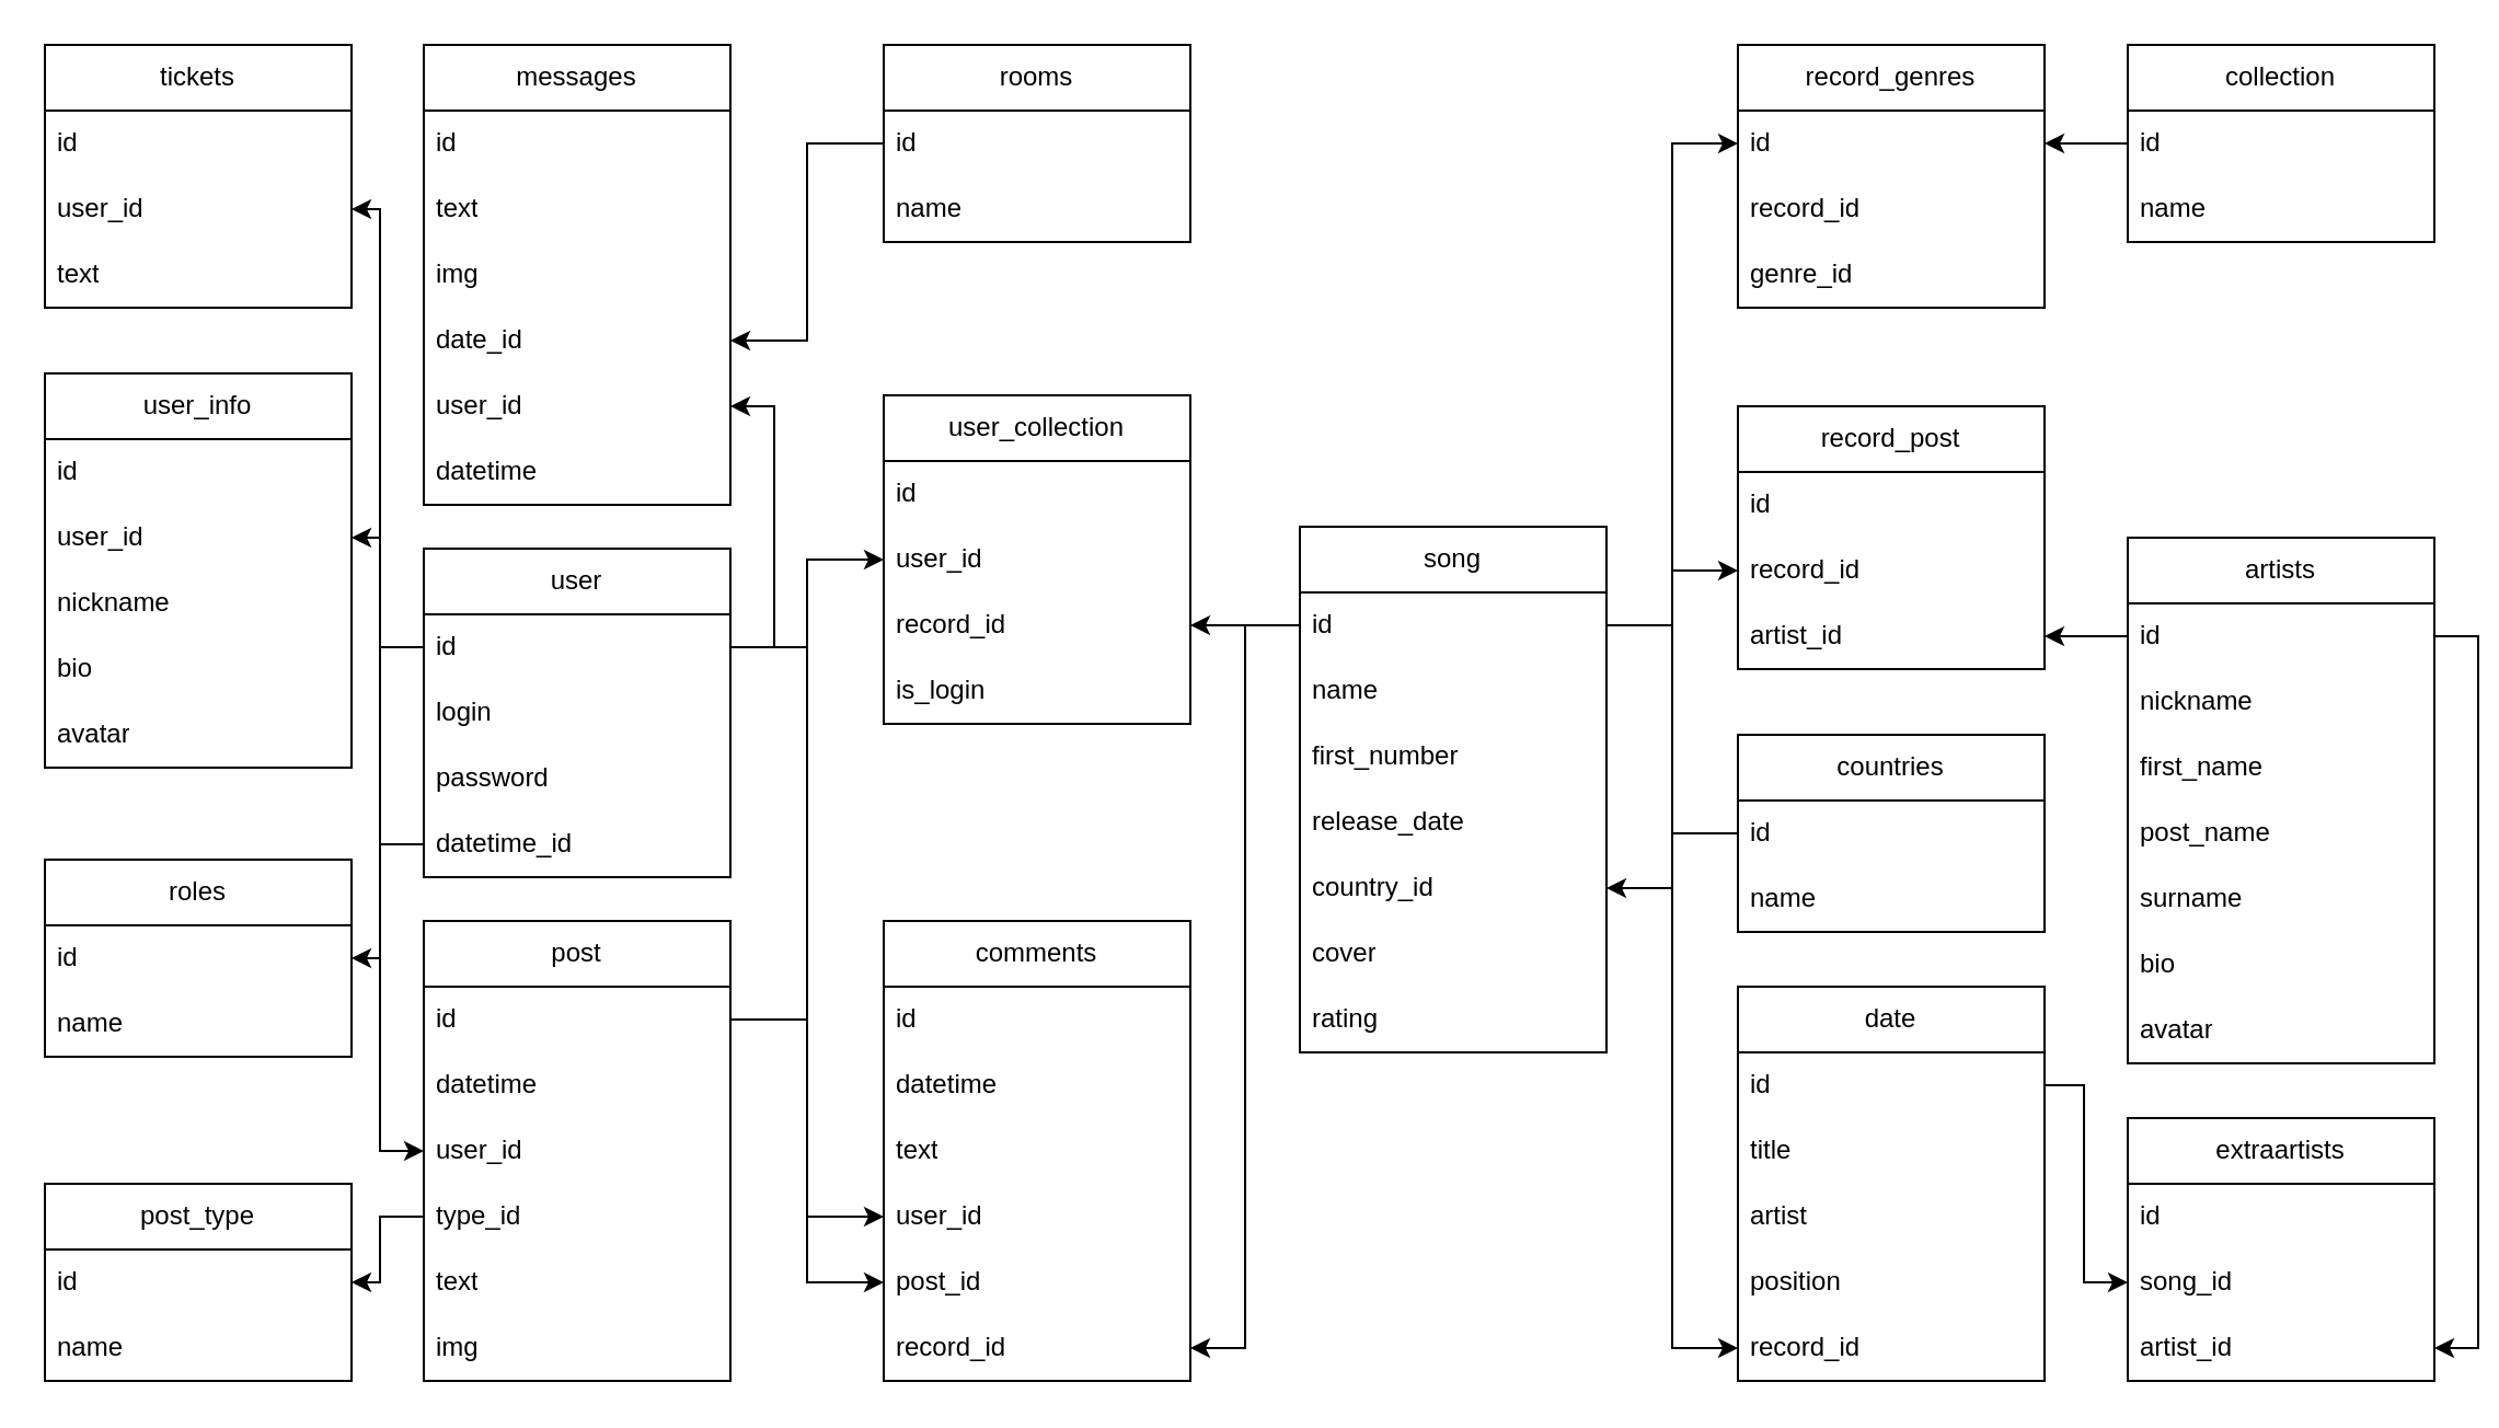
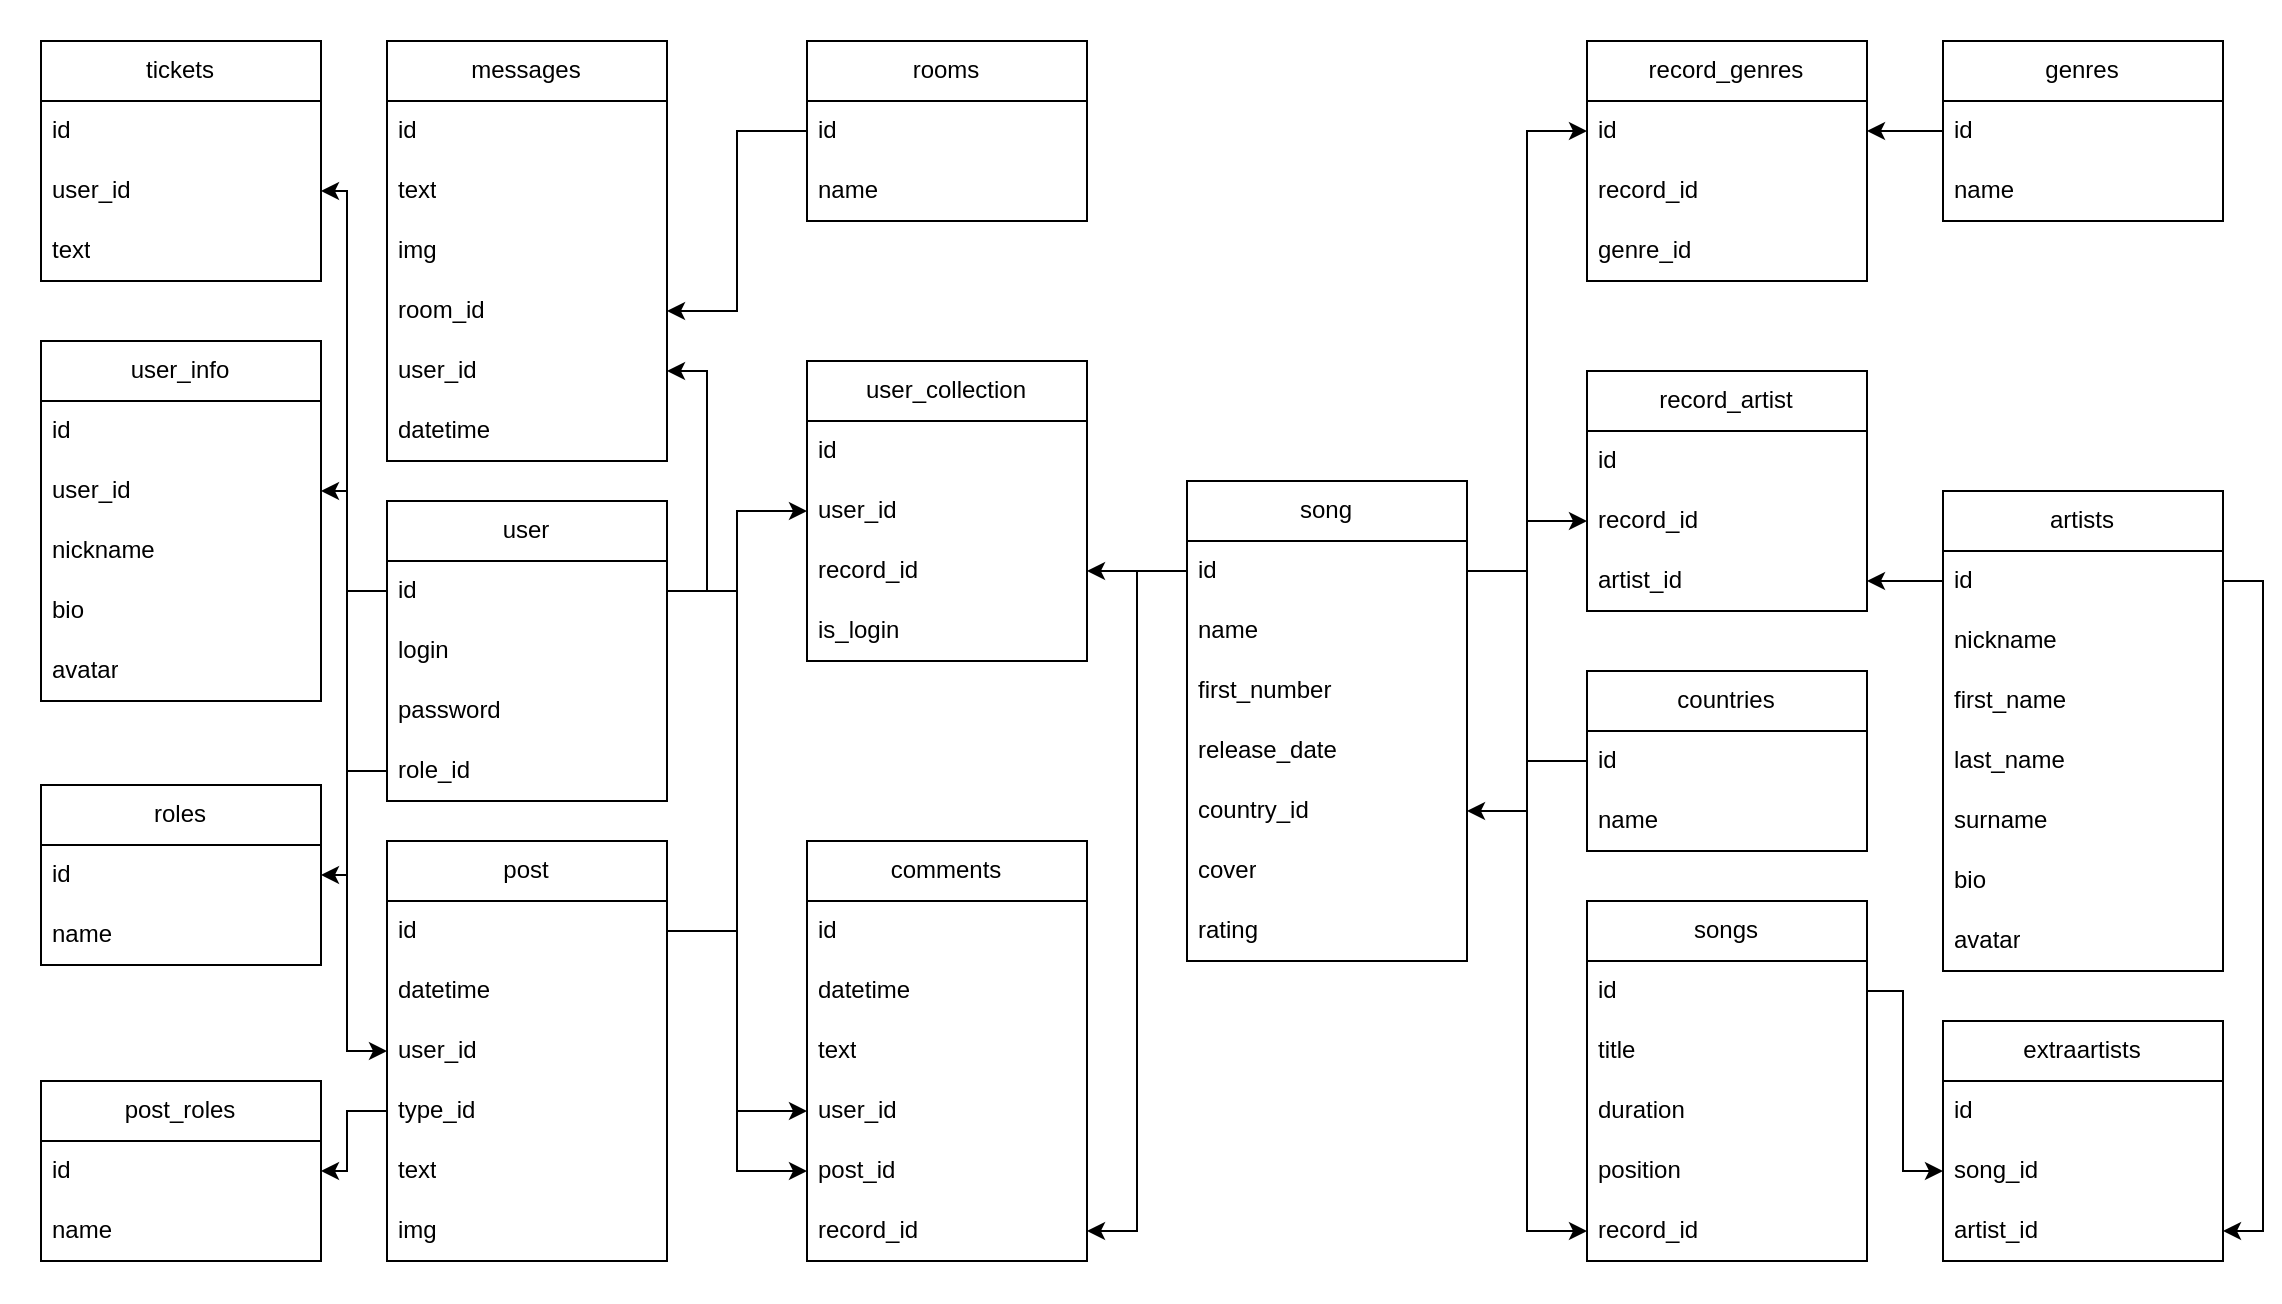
- <mxCell id="26" value="collection" style="swimlane;fontStyle=0;childLayout=stackLayout;horizontal=1;startSize=30;horizontalStack=0;resizeParent=1;resizeParentMax=0;resizeLast=0;collapsible=1;marginBottom=0;whiteSpace=wrap;html=1;" parent="1" vertex="1"><mxGeometry x="971" y="20" width="140" height="90" as="geometry" /></mxCell>
+ <mxCell id="26" value="genres" style="swimlane;fontStyle=0;childLayout=stackLayout;horizontal=1;startSize=30;horizontalStack=0;resizeParent=1;resizeParentMax=0;resizeLast=0;collapsible=1;marginBottom=0;whiteSpace=wrap;html=1;" parent="1" vertex="1"><mxGeometry x="971" y="20" width="140" height="90" as="geometry" /></mxCell>
- <mxCell id="94" value="date&lt;span style=&quot;background-color: initial;&quot;&gt;_id&lt;/span&gt;" style="text;strokeColor=none;fillColor=none;align=left;verticalAlign=middle;spacingLeft=4;spacingRight=4;overflow=hidden;points=[[0,0.5],[1,0.5]];portConstraint=eastwest;rotatable=0;whiteSpace=wrap;html=1;" vertex="1" parent="90"><mxGeometry y="120" width="140" height="30" as="geometry" /></mxCell>
+ <mxCell id="94" value="room&lt;span style=&quot;background-color: initial;&quot;&gt;_id&lt;/span&gt;" style="text;strokeColor=none;fillColor=none;align=left;verticalAlign=middle;spacingLeft=4;spacingRight=4;overflow=hidden;points=[[0,0.5],[1,0.5]];portConstraint=eastwest;rotatable=0;whiteSpace=wrap;html=1;" vertex="1" parent="90"><mxGeometry y="120" width="140" height="30" as="geometry" /></mxCell>
- <mxCell id="39" value="record_post" style="swimlane;fontStyle=0;childLayout=stackLayout;horizontal=1;startSize=30;horizontalStack=0;resizeParent=1;resizeParentMax=0;resizeLast=0;collapsible=1;marginBottom=0;whiteSpace=wrap;html=1;" parent="1" vertex="1"><mxGeometry x="793" y="185" width="140" height="120" as="geometry" /></mxCell>
+ <mxCell id="39" value="record_artist" style="swimlane;fontStyle=0;childLayout=stackLayout;horizontal=1;startSize=30;horizontalStack=0;resizeParent=1;resizeParentMax=0;resizeLast=0;collapsible=1;marginBottom=0;whiteSpace=wrap;html=1;" parent="1" vertex="1"><mxGeometry x="793" y="185" width="140" height="120" as="geometry" /></mxCell>
- <mxCell id="22" value="post_name" style="text;strokeColor=none;fillColor=none;align=left;verticalAlign=middle;spacingLeft=4;spacingRight=4;overflow=hidden;points=[[0,0.5],[1,0.5]];portConstraint=eastwest;rotatable=0;whiteSpace=wrap;html=1;" parent="18" vertex="1"><mxGeometry y="120" width="140" height="30" as="geometry" /></mxCell>
+ <mxCell id="22" value="last_name" style="text;strokeColor=none;fillColor=none;align=left;verticalAlign=middle;spacingLeft=4;spacingRight=4;overflow=hidden;points=[[0,0.5],[1,0.5]];portConstraint=eastwest;rotatable=0;whiteSpace=wrap;html=1;" parent="18" vertex="1"><mxGeometry y="120" width="140" height="30" as="geometry" /></mxCell>
- <mxCell id="6" value="datetime_id" style="text;strokeColor=none;fillColor=none;align=left;verticalAlign=middle;spacingLeft=4;spacingRight=4;overflow=hidden;points=[[0,0.5],[1,0.5]];portConstraint=eastwest;rotatable=0;whiteSpace=wrap;html=1;" parent="2" vertex="1"><mxGeometry y="120" width="140" height="30" as="geometry" /></mxCell>
+ <mxCell id="6" value="role_id" style="text;strokeColor=none;fillColor=none;align=left;verticalAlign=middle;spacingLeft=4;spacingRight=4;overflow=hidden;points=[[0,0.5],[1,0.5]];portConstraint=eastwest;rotatable=0;whiteSpace=wrap;html=1;" parent="2" vertex="1"><mxGeometry y="120" width="140" height="30" as="geometry" /></mxCell>
- <mxCell id="45" value="date" style="swimlane;fontStyle=0;childLayout=stackLayout;horizontal=1;startSize=30;horizontalStack=0;resizeParent=1;resizeParentMax=0;resizeLast=0;collapsible=1;marginBottom=0;whiteSpace=wrap;html=1;" parent="1" vertex="1"><mxGeometry x="793" y="450" width="140" height="180" as="geometry" /></mxCell>
+ <mxCell id="45" value="songs" style="swimlane;fontStyle=0;childLayout=stackLayout;horizontal=1;startSize=30;horizontalStack=0;resizeParent=1;resizeParentMax=0;resizeLast=0;collapsible=1;marginBottom=0;whiteSpace=wrap;html=1;" parent="1" vertex="1"><mxGeometry x="793" y="450" width="140" height="180" as="geometry" /></mxCell>
- <mxCell id="106" value="post_type" style="swimlane;fontStyle=0;childLayout=stackLayout;horizontal=1;startSize=30;horizontalStack=0;resizeParent=1;resizeParentMax=0;resizeLast=0;collapsible=1;marginBottom=0;whiteSpace=wrap;html=1;" vertex="1" parent="1"><mxGeometry x="20" y="540" width="140" height="90" as="geometry" /></mxCell>
+ <mxCell id="106" value="post_roles" style="swimlane;fontStyle=0;childLayout=stackLayout;horizontal=1;startSize=30;horizontalStack=0;resizeParent=1;resizeParentMax=0;resizeLast=0;collapsible=1;marginBottom=0;whiteSpace=wrap;html=1;" vertex="1" parent="1"><mxGeometry x="20" y="540" width="140" height="90" as="geometry" /></mxCell>
- <mxCell id="48" value="artist" style="text;strokeColor=none;fillColor=none;align=left;verticalAlign=middle;spacingLeft=4;spacingRight=4;overflow=hidden;points=[[0,0.5],[1,0.5]];portConstraint=eastwest;rotatable=0;whiteSpace=wrap;html=1;" parent="45" vertex="1"><mxGeometry y="90" width="140" height="30" as="geometry" /></mxCell>
+ <mxCell id="48" value="duration" style="text;strokeColor=none;fillColor=none;align=left;verticalAlign=middle;spacingLeft=4;spacingRight=4;overflow=hidden;points=[[0,0.5],[1,0.5]];portConstraint=eastwest;rotatable=0;whiteSpace=wrap;html=1;" parent="45" vertex="1"><mxGeometry y="90" width="140" height="30" as="geometry" /></mxCell>
